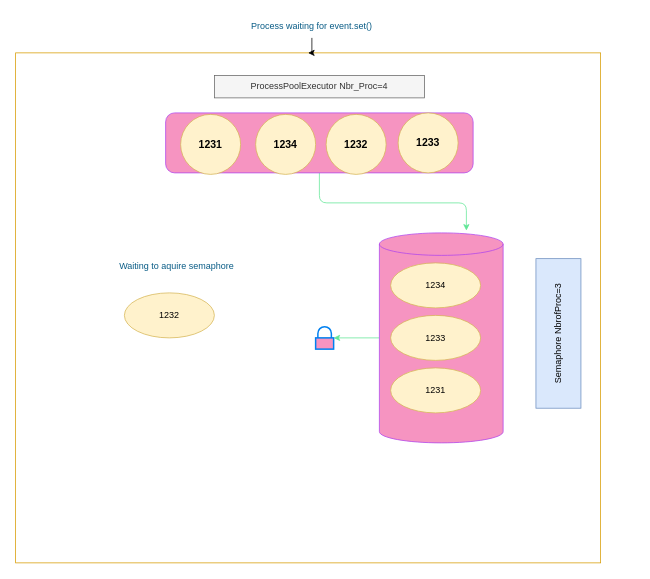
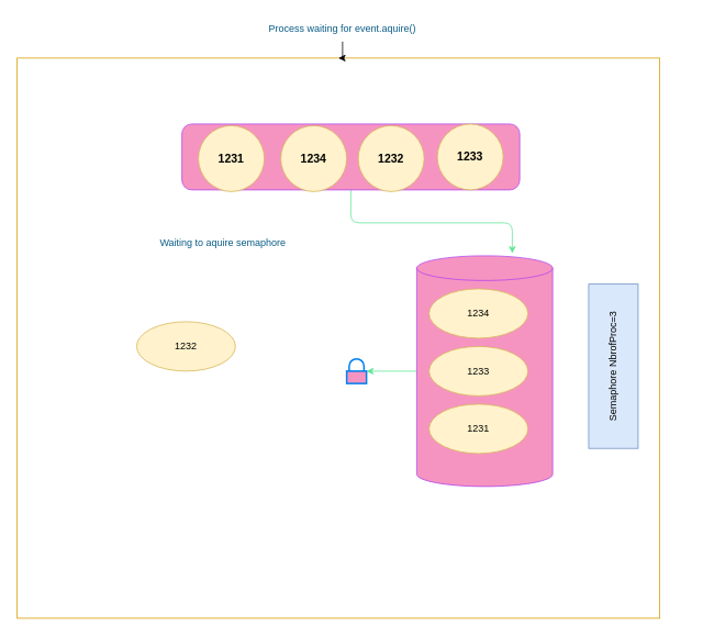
- <mxCell id="20" value="Process waiting for event.set()" style="text;html=1;strokeColor=none;fillColor=none;align=center;verticalAlign=middle;whiteSpace=wrap;rounded=0;sketch=0;fontColor=#095C86;" parent="1" vertex="1"><mxGeometry x="280" y="20" width="270" height="30" as="geometry" /></mxCell>
+ <mxCell id="20" value="Process waiting for event.aquire()" style="text;html=1;strokeColor=none;fillColor=none;align=center;verticalAlign=middle;whiteSpace=wrap;rounded=0;sketch=0;fontColor=#095C86;" parent="1" vertex="1"><mxGeometry x="280" y="20" width="270" height="30" as="geometry" /></mxCell>
- <mxCell id="8" value="ProcessPoolExecutor Nbr_Proc=4" style="text;html=1;strokeColor=#666666;fillColor=#f5f5f5;align=center;verticalAlign=middle;whiteSpace=wrap;rounded=0;sketch=0;fontColor=#333333;" parent="1" vertex="1"><mxGeometry x="285" y="100" width="280" height="30" as="geometry" /></mxCell>
- <mxCell id="16" value="Waiting to aquire semaphore" style="text;html=1;strokeColor=none;fillColor=none;align=center;verticalAlign=middle;whiteSpace=wrap;rounded=0;sketch=0;fontColor=#095C86;" parent="1" vertex="1"><mxGeometry x="150" y="340" width="170" height="30" as="geometry" /></mxCell>
+ <mxCell id="16" value="Waiting to aquire semaphore" style="text;html=1;strokeColor=none;fillColor=none;align=center;verticalAlign=middle;whiteSpace=wrap;rounded=0;sketch=0;fontColor=#095C86;" parent="1" vertex="1"><mxGeometry x="185" y="280" width="170" height="30" as="geometry" /></mxCell>
